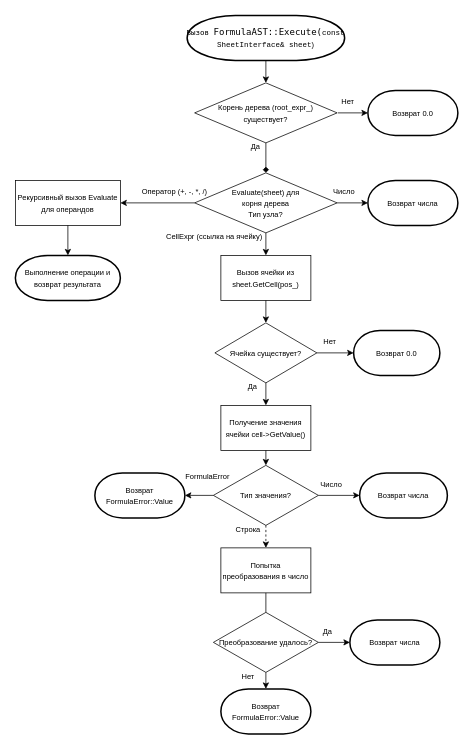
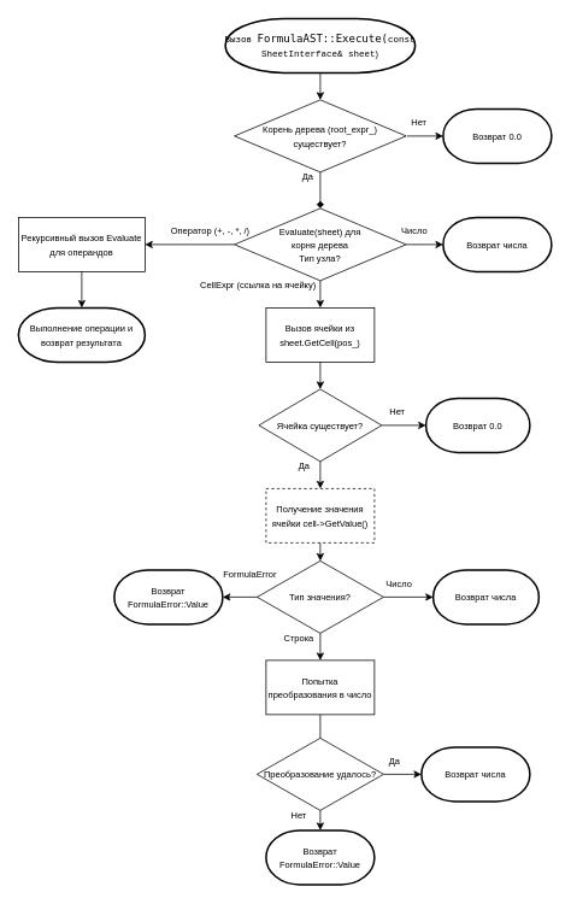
- <mxCell id="19" value="&lt;font style=&quot;font-size: 10px;&quot;&gt;Получение значения ячейки cell-&amp;gt;GetValue()&lt;/font&gt;" style="rounded=0;whiteSpace=wrap;html=1;" vertex="1" parent="1"><mxGeometry x="294" y="540" width="120" height="60" as="geometry" /></mxCell>
+ <mxCell id="19" value="&lt;font style=&quot;font-size: 10px;&quot;&gt;Получение значения ячейки cell-&amp;gt;GetValue()&lt;/font&gt;" style="rounded=0;whiteSpace=wrap;html=1;dashed=1;" vertex="1" parent="1"><mxGeometry x="294" y="540" width="120" height="60" as="geometry" /></mxCell>
- <mxCell id="45" value="" style="endArrow=classic;html=1;rounded=0;exitX=0.5;exitY=1;exitDx=0;exitDy=0;entryX=0.5;entryY=0;entryDx=0;entryDy=0;dashed=1;" edge="1" parent="1" source="20" target="24"><mxGeometry width="50" height="50" relative="1" as="geometry"><mxPoint x="190" y="800" as="sourcePoint" /><mxPoint x="240" y="750" as="targetPoint" /></mxGeometry></mxCell>
+ <mxCell id="45" value="" style="endArrow=classic;html=1;rounded=0;exitX=0.5;exitY=1;exitDx=0;exitDy=0;entryX=0.5;entryY=0;entryDx=0;entryDy=0;" edge="1" parent="1" source="20" target="24"><mxGeometry width="50" height="50" relative="1" as="geometry"><mxPoint x="190" y="800" as="sourcePoint" /><mxPoint x="240" y="750" as="targetPoint" /></mxGeometry></mxCell>
